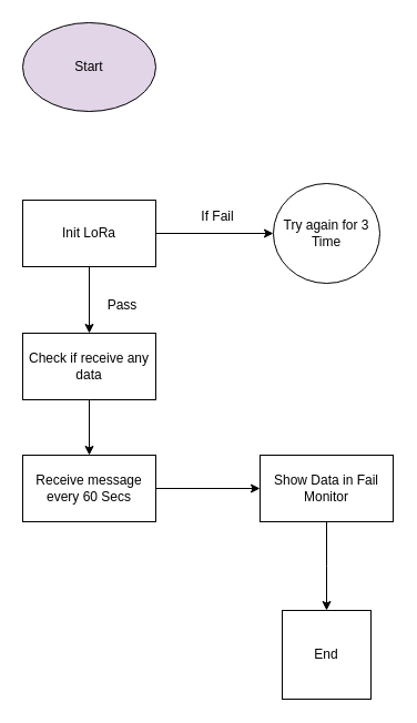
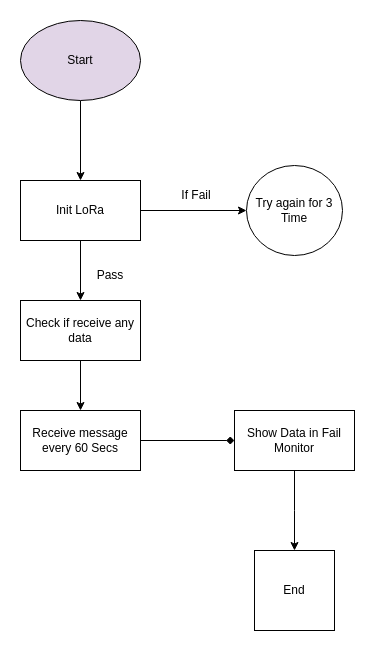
+ <mxCell id="2" value="" style="edgeStyle=orthogonalEdgeStyle;rounded=0;orthogonalLoop=1;jettySize=auto;html=1;" edge="1" parent="1" source="3" target="6"><mxGeometry relative="1" as="geometry" /></mxCell>
- <mxCell id="12" value="" style="edgeStyle=orthogonalEdgeStyle;rounded=0;orthogonalLoop=1;jettySize=auto;html=1;" edge="1" parent="1" source="13" target="15"><mxGeometry relative="1" as="geometry" /></mxCell>
+ <mxCell id="12" value="" style="edgeStyle=orthogonalEdgeStyle;rounded=0;orthogonalLoop=1;jettySize=auto;html=1;endArrow=diamond;" edge="1" parent="1" source="13" target="15"><mxGeometry relative="1" as="geometry" /></mxCell>
